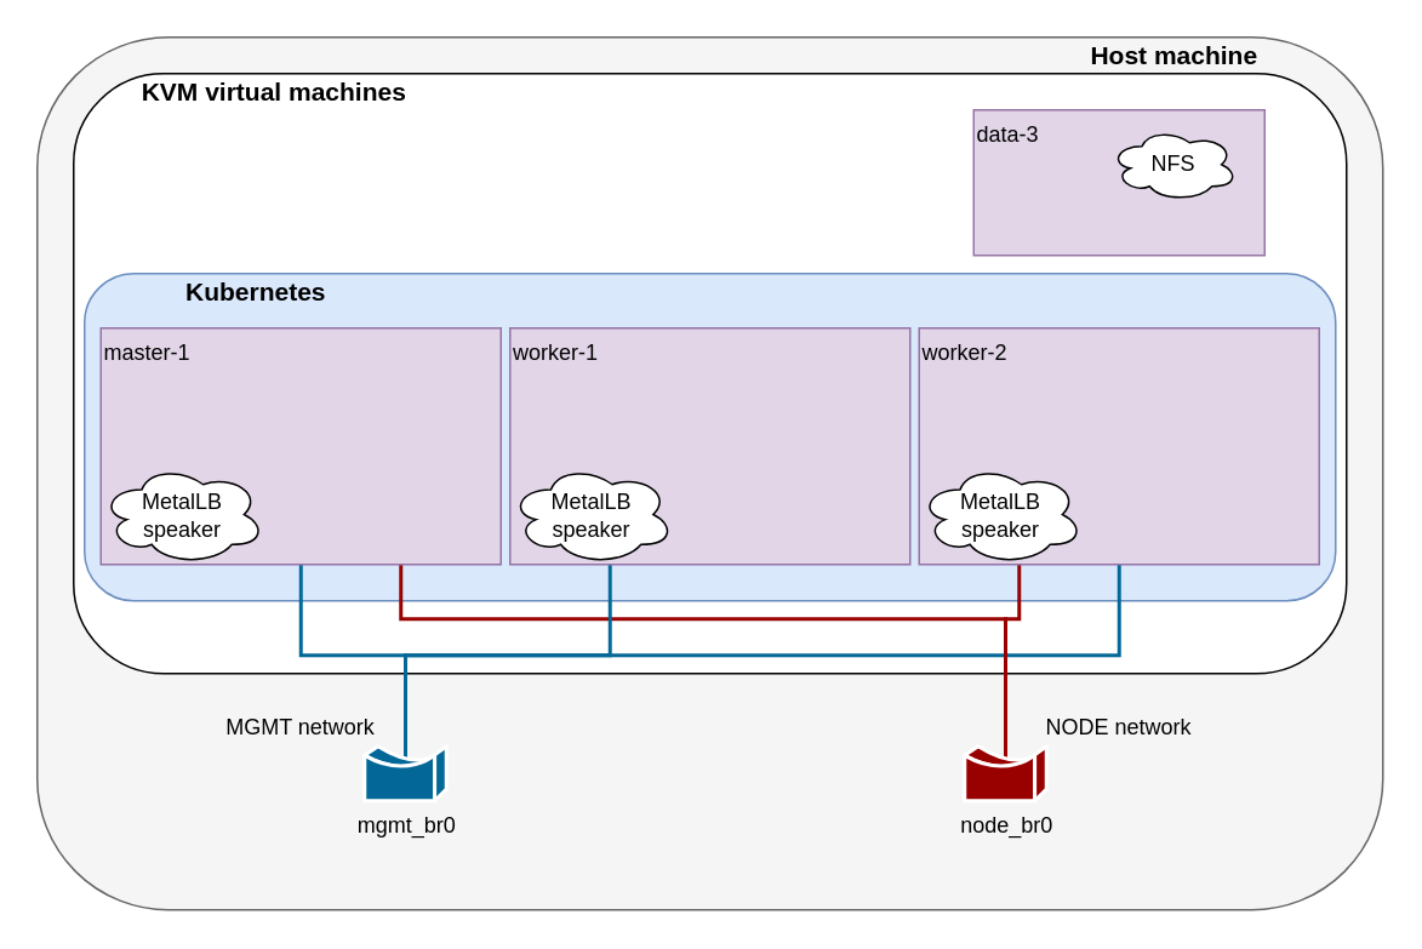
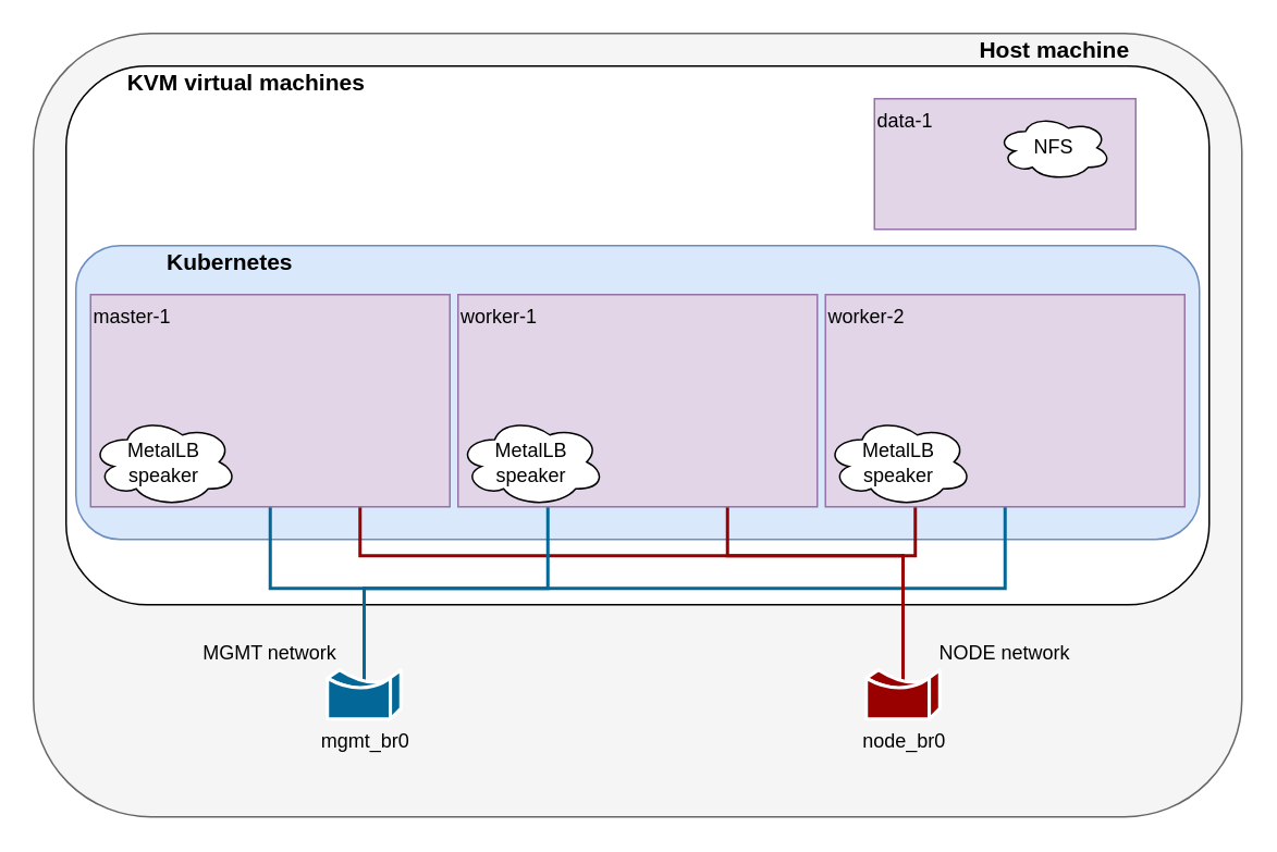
- <mxCell id="21" value="data-3" style="rounded=0;whiteSpace=wrap;html=1;fillColor=#e1d5e7;strokeColor=#9673a6;align=left;verticalAlign=top;" vertex="1" parent="1"><mxGeometry x="535" y="60" width="160" height="80" as="geometry" /></mxCell>
+ <mxCell id="21" value="data-1" style="rounded=0;whiteSpace=wrap;html=1;fillColor=#e1d5e7;strokeColor=#9673a6;align=left;verticalAlign=top;" vertex="1" parent="1"><mxGeometry x="535" y="60" width="160" height="80" as="geometry" /></mxCell>
+ <mxCell id="11" style="edgeStyle=orthogonalEdgeStyle;rounded=0;orthogonalLoop=1;jettySize=auto;html=1;exitX=0.75;exitY=1;exitDx=0;exitDy=0;endArrow=none;endFill=0;strokeWidth=2;entryX=0.5;entryY=0.22;entryDx=0;entryDy=0;entryPerimeter=0;strokeColor=#990000;" edge="1" parent="1" source="12" target="20"><mxGeometry relative="1" as="geometry"><mxPoint x="550" y="410" as="targetPoint" /><Array as="points"><mxPoint x="445" y="340" /><mxPoint x="553" y="340" /></Array></mxGeometry></mxCell>
